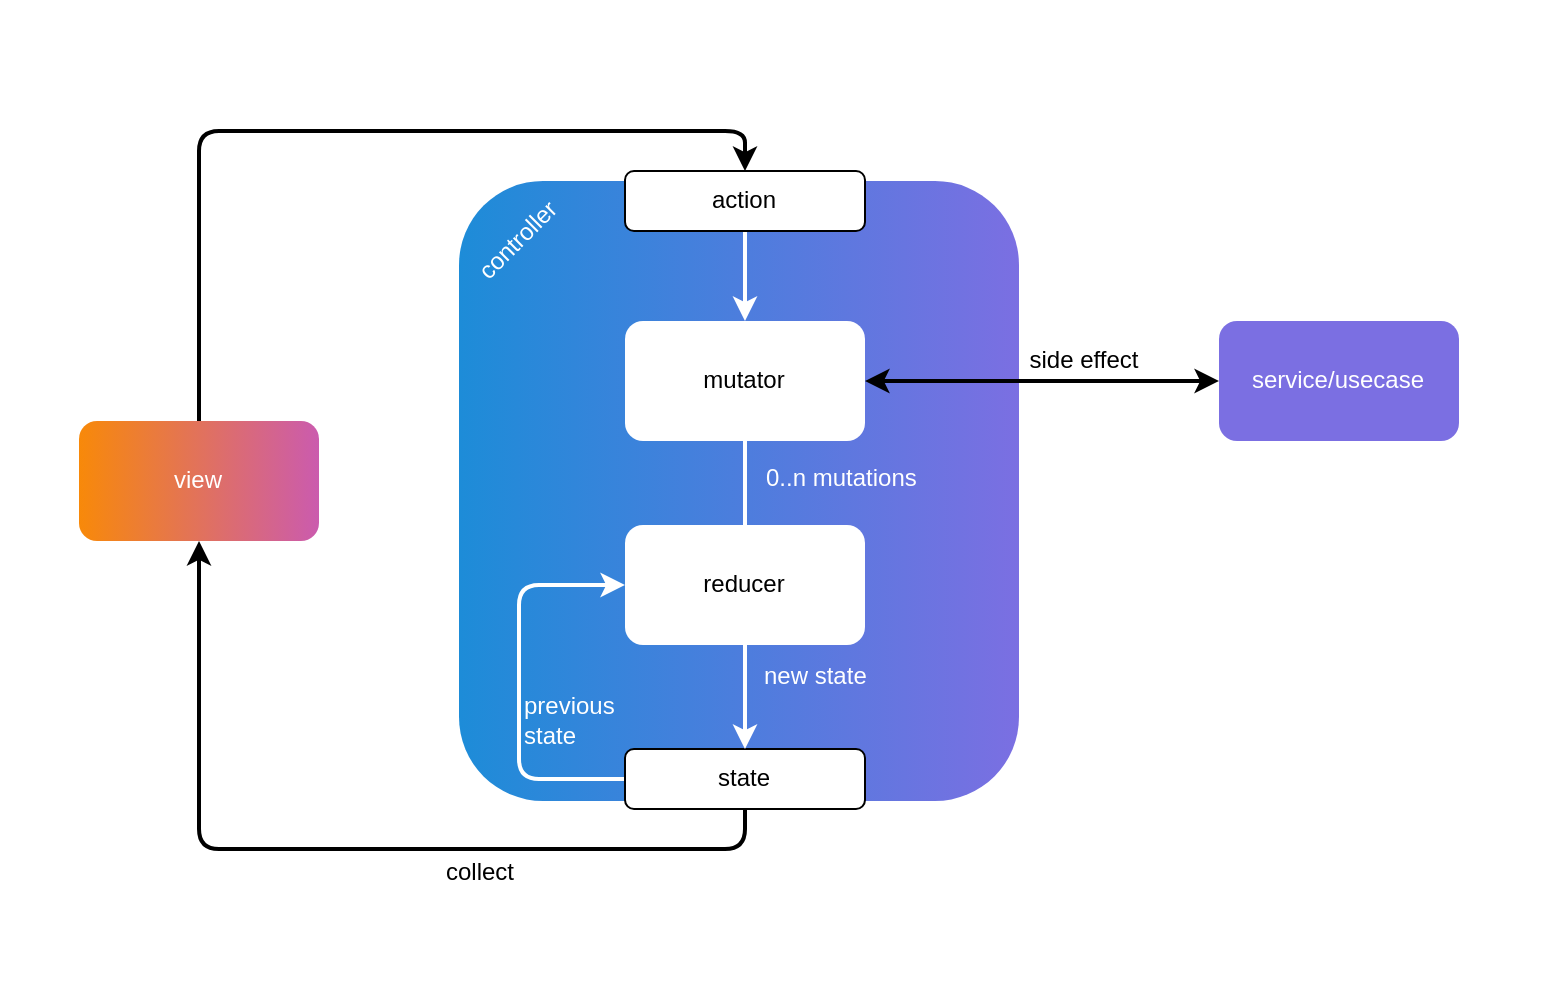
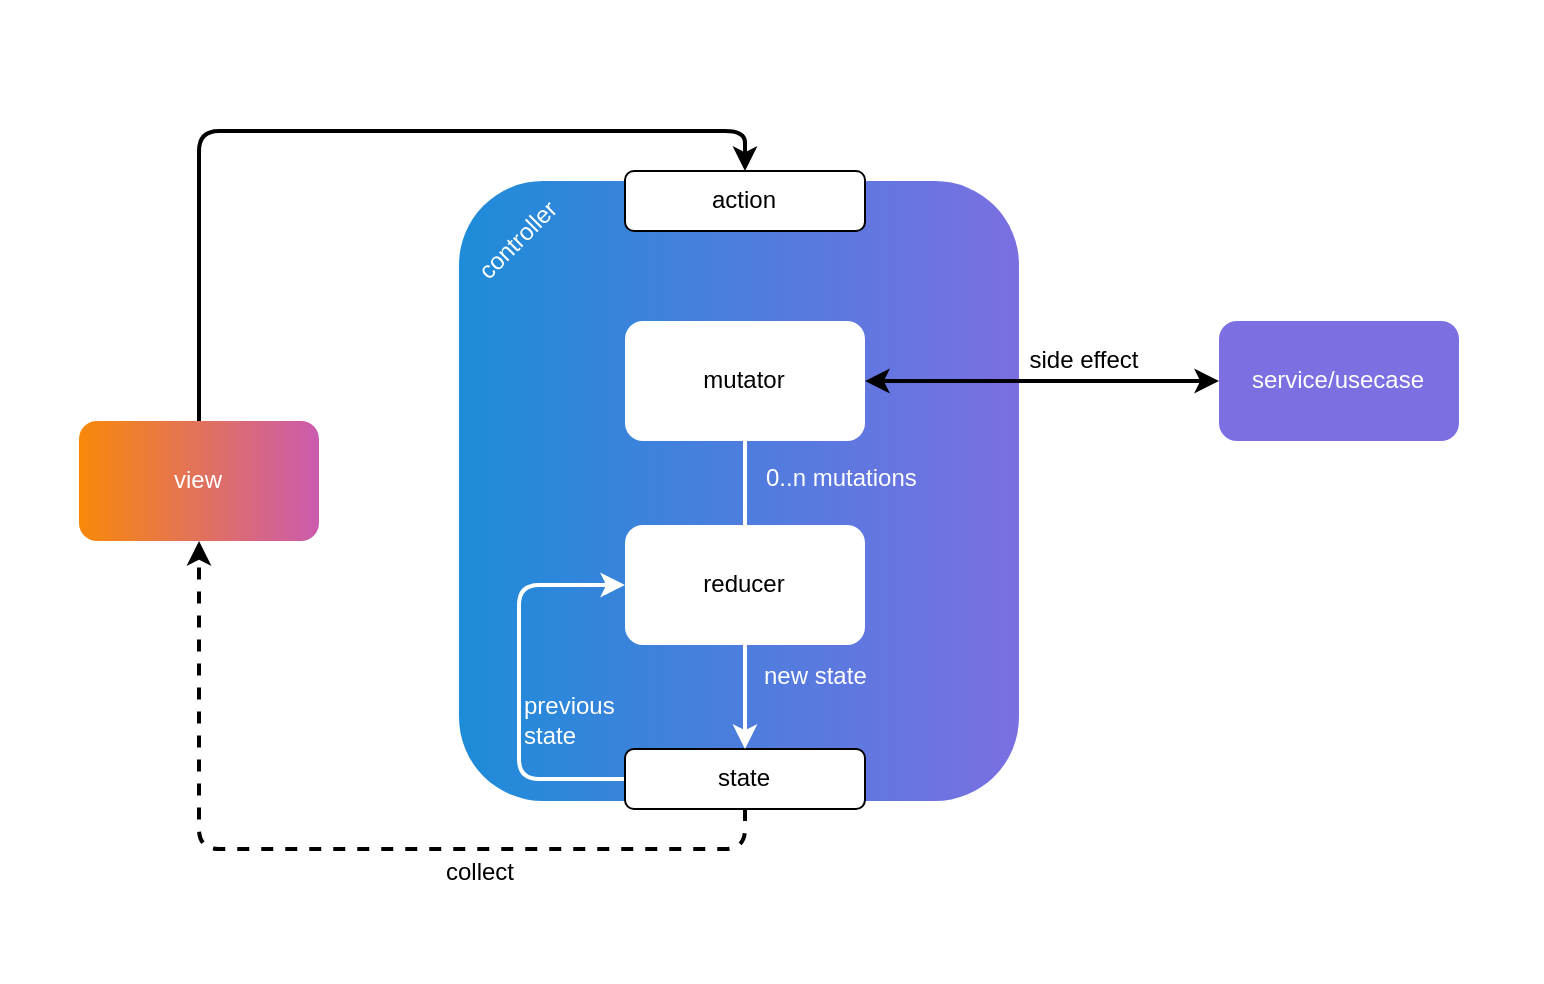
- <mxCell id="6" style="edgeStyle=orthogonalEdgeStyle;rounded=0;orthogonalLoop=1;jettySize=auto;html=1;exitX=0.5;exitY=1;exitDx=0;exitDy=0;entryX=0.5;entryY=0;entryDx=0;entryDy=0;strokeWidth=2;strokeColor=#fff;" edge="1" parent="1" source="7" target="12"><mxGeometry relative="1" as="geometry" /></mxCell>
- <mxCell id="8" style="edgeStyle=orthogonalEdgeStyle;rounded=1;orthogonalLoop=1;jettySize=auto;html=1;exitX=0.5;exitY=1;exitDx=0;exitDy=0;entryX=0.5;entryY=1;entryDx=0;entryDy=0;strokeWidth=2;" edge="1" parent="1" source="10" target="4"><mxGeometry relative="1" as="geometry" /></mxCell>
+ <mxCell id="8" style="edgeStyle=orthogonalEdgeStyle;rounded=1;orthogonalLoop=1;jettySize=auto;html=1;exitX=0.5;exitY=1;exitDx=0;exitDy=0;entryX=0.5;entryY=1;entryDx=0;entryDy=0;strokeWidth=2;dashed=1;" edge="1" parent="1" source="10" target="4"><mxGeometry relative="1" as="geometry" /></mxCell>
